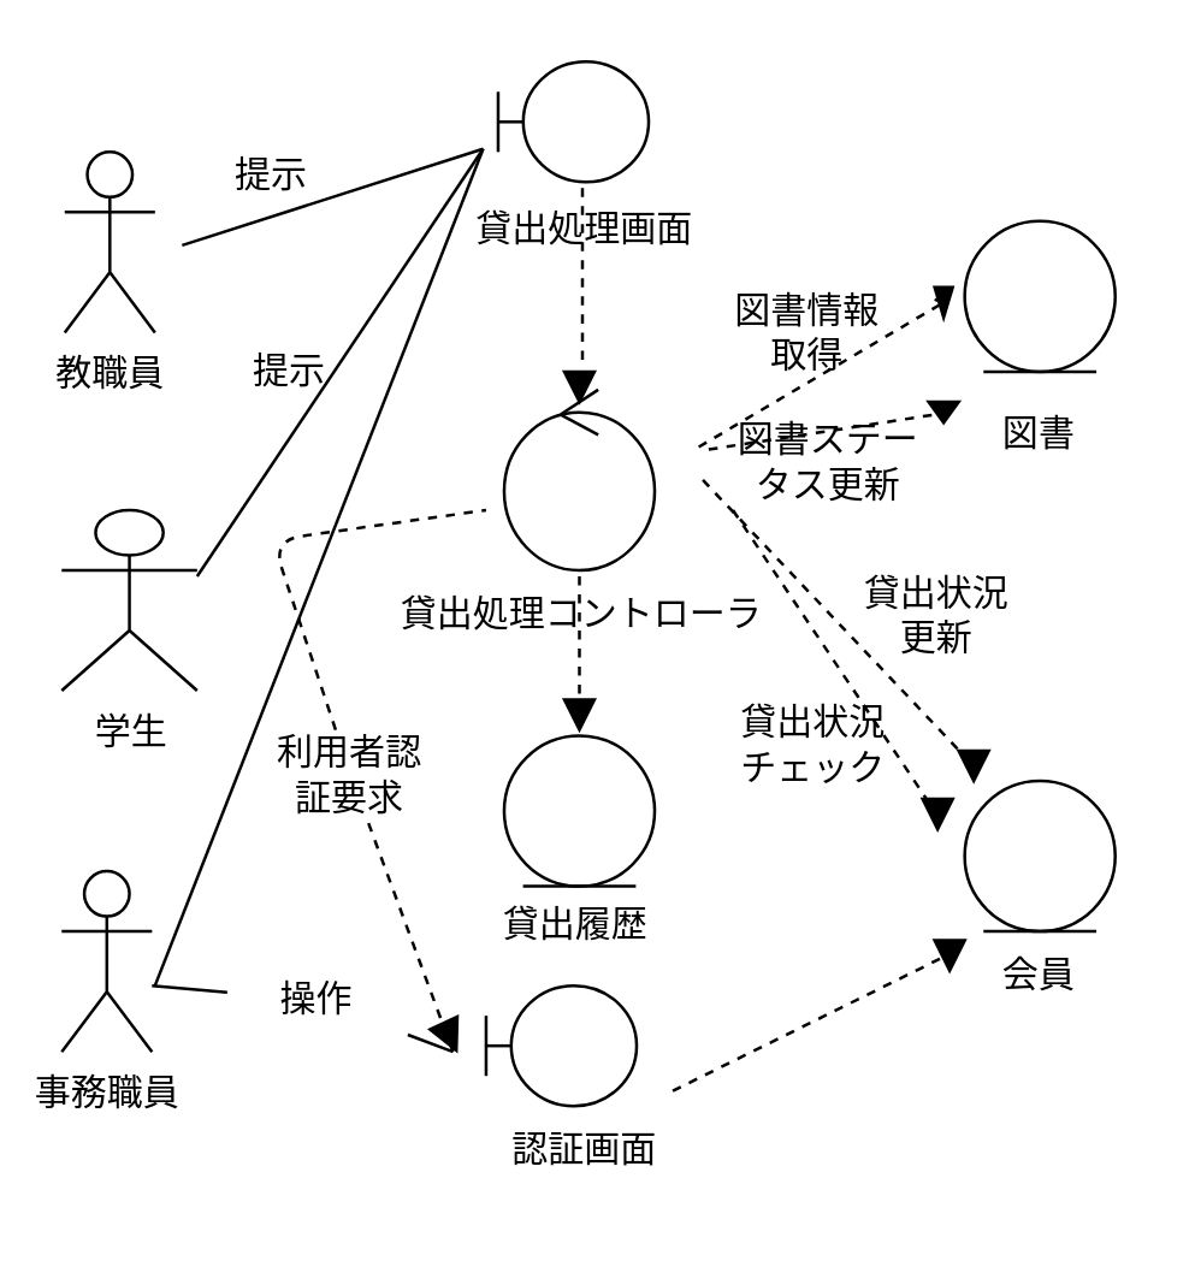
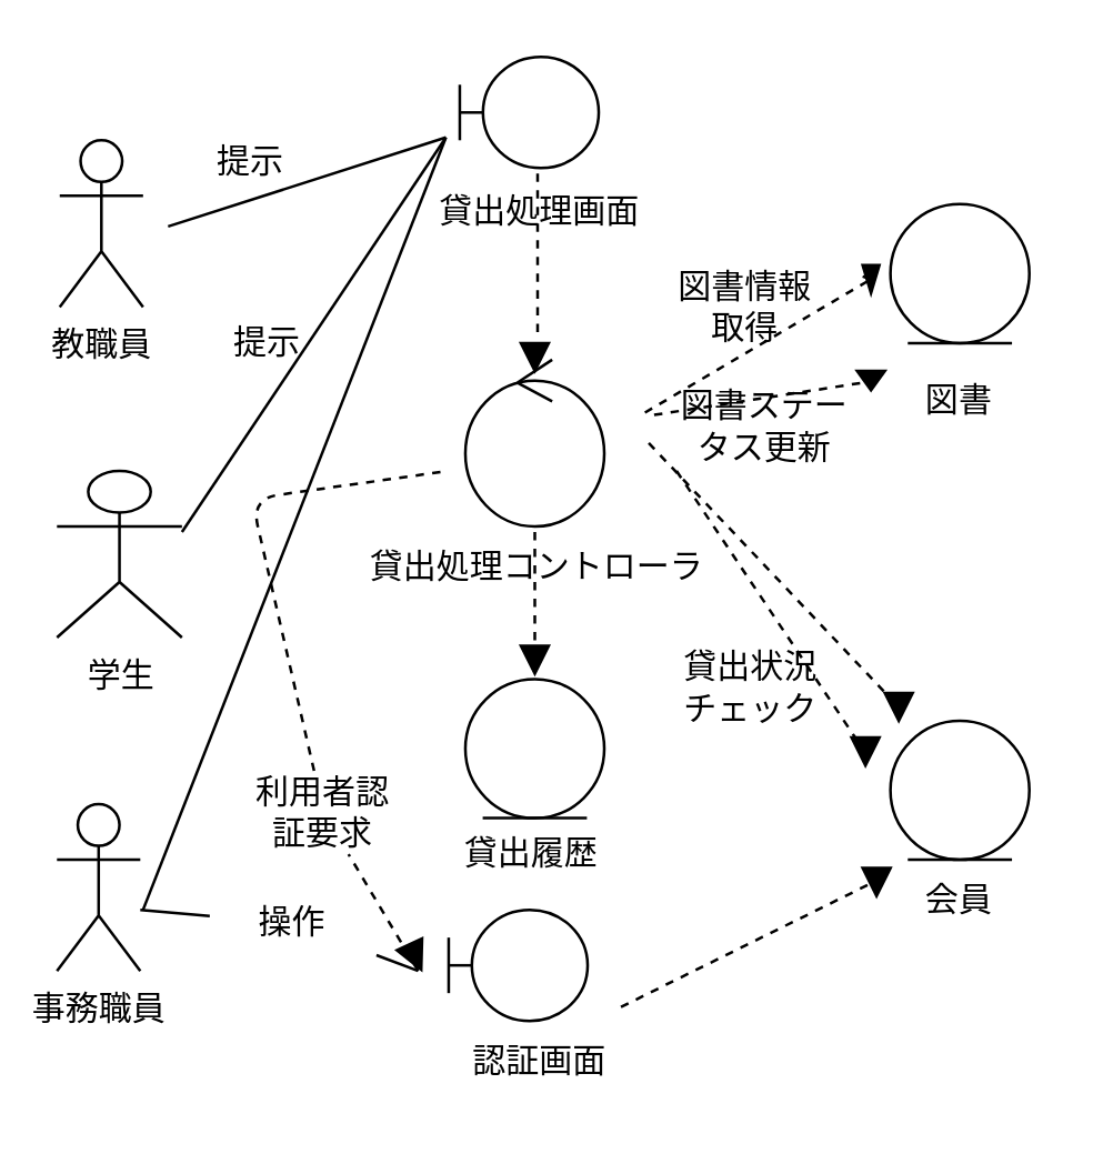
- <mxCell id="48" value="貸出状況更新" style="text;html=1;align=center;verticalAlign=middle;whiteSpace=wrap;rounded=0;" vertex="1" parent="1"><mxGeometry x="281" y="189" width="60" height="30" as="geometry" /></mxCell>
- <mxCell id="33" value="利用者認証要求" style="text;html=1;align=center;verticalAlign=middle;whiteSpace=wrap;rounded=0;" vertex="1" parent="1"><mxGeometry x="88" y="242" width="56" height="30" as="geometry" /></mxCell>
+ <mxCell id="33" value="利用者認証要求" style="text;html=1;align=center;verticalAlign=middle;whiteSpace=wrap;rounded=0;" vertex="1" parent="1"><mxGeometry x="88" y="277" width="56" height="30" as="geometry" /></mxCell>
